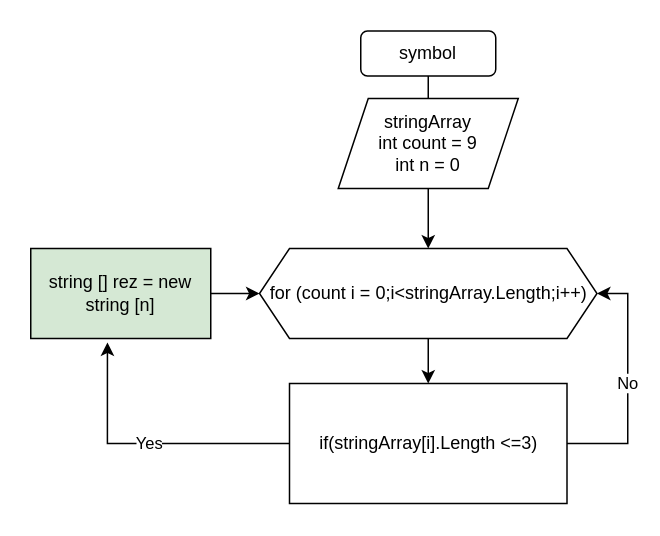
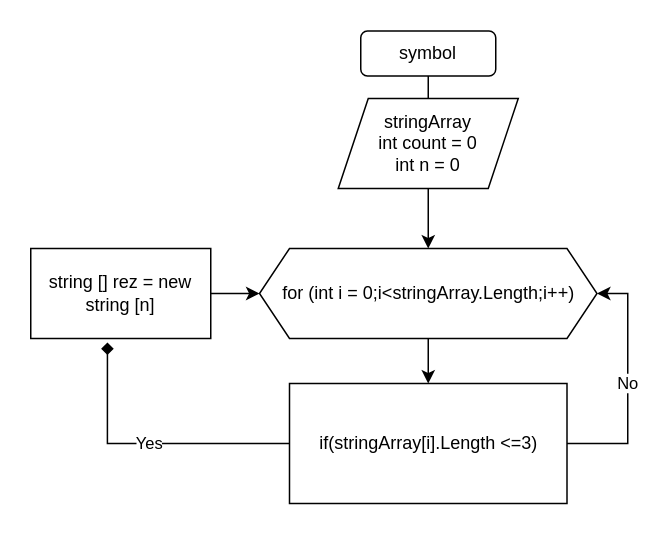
- <mxCell id="5" value="stringArray&lt;br&gt;int count = 9&lt;br&gt;int n = 0" style="shape=parallelogram;perimeter=parallelogramPerimeter;whiteSpace=wrap;html=1;fixedSize=1;" vertex="1" parent="1"><mxGeometry x="225" y="65" width="120" height="60" as="geometry" /></mxCell>
+ <mxCell id="5" value="stringArray&lt;br&gt;int count = 0&lt;br&gt;int n = 0" style="shape=parallelogram;perimeter=parallelogramPerimeter;whiteSpace=wrap;html=1;fixedSize=1;" vertex="1" parent="1"><mxGeometry x="225" y="65" width="120" height="60" as="geometry" /></mxCell>
- <mxCell id="12" value="string [] rez = new string [n]" style="rounded=0;whiteSpace=wrap;html=1;fillColor=#d5e8d4;" vertex="1" parent="1"><mxGeometry x="20" y="165" width="120" height="60" as="geometry" /></mxCell>
+ <mxCell id="12" value="string [] rez = new string [n]" style="rounded=0;whiteSpace=wrap;html=1;" vertex="1" parent="1"><mxGeometry x="20" y="165" width="120" height="60" as="geometry" /></mxCell>
- <mxCell id="7" value="for (count i = 0;i&amp;lt;stringArray.Length;i++)" style="shape=hexagon;perimeter=hexagonPerimeter2;whiteSpace=wrap;html=1;fixedSize=1;" vertex="1" parent="1"><mxGeometry x="172.5" y="165" width="225" height="60" as="geometry" /></mxCell>
+ <mxCell id="7" value="for (int i = 0;i&amp;lt;stringArray.Length;i++)" style="shape=hexagon;perimeter=hexagonPerimeter2;whiteSpace=wrap;html=1;fixedSize=1;" vertex="1" parent="1"><mxGeometry x="172.5" y="165" width="225" height="60" as="geometry" /></mxCell>
- <mxCell id="8" value="Yes" style="edgeStyle=orthogonalEdgeStyle;rounded=0;orthogonalLoop=1;jettySize=auto;html=1;entryX=0.426;entryY=1.044;entryDx=0;entryDy=0;entryPerimeter=0;" edge="1" parent="1" source="10" target="12"><mxGeometry relative="1" as="geometry" /></mxCell>
+ <mxCell id="8" value="Yes" style="edgeStyle=orthogonalEdgeStyle;rounded=0;orthogonalLoop=1;jettySize=auto;html=1;entryX=0.426;entryY=1.044;entryDx=0;entryDy=0;entryPerimeter=0;endArrow=diamond;" edge="1" parent="1" source="10" target="12"><mxGeometry relative="1" as="geometry" /></mxCell>
